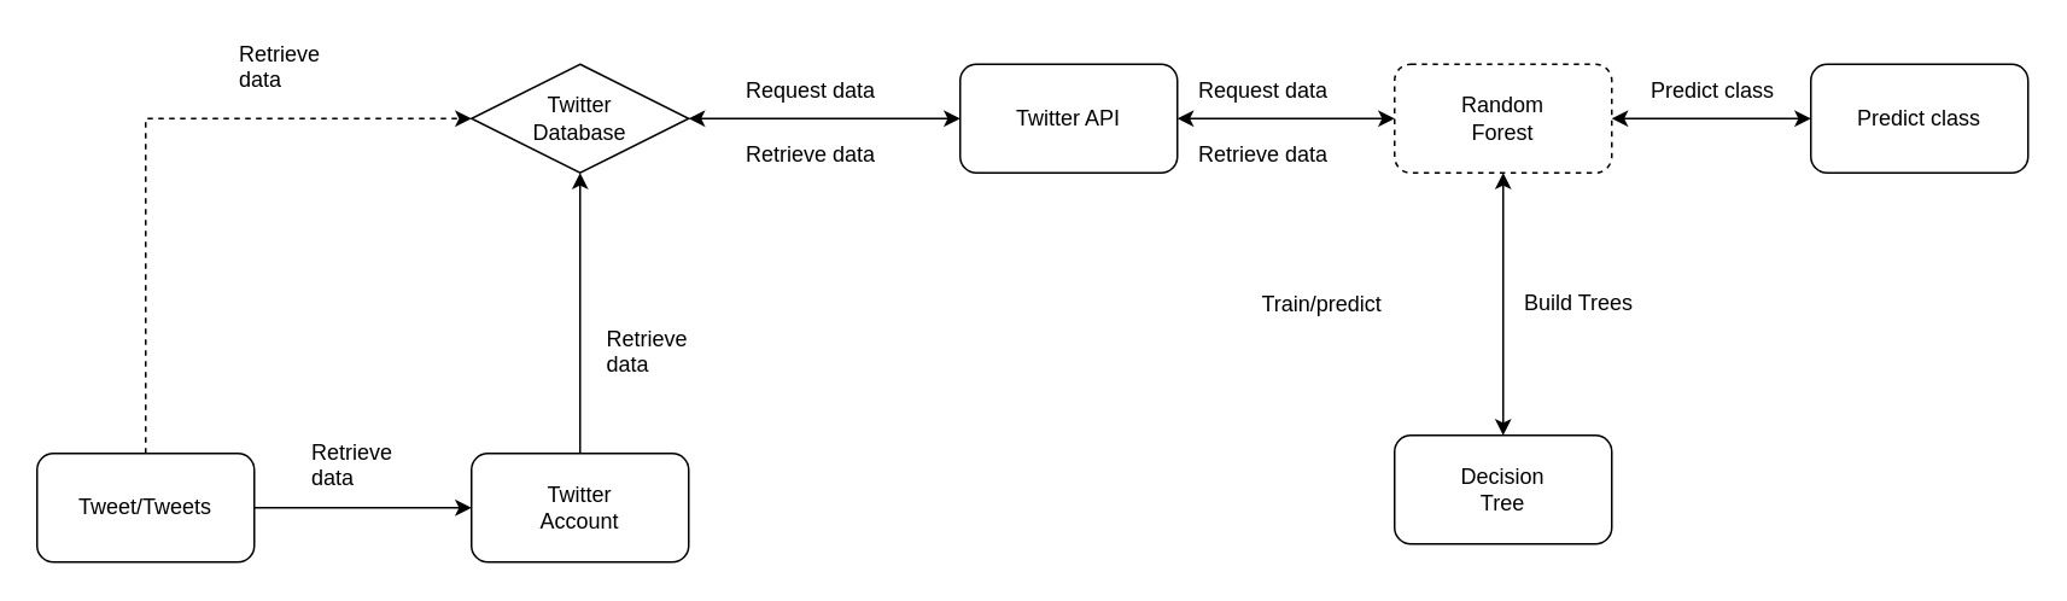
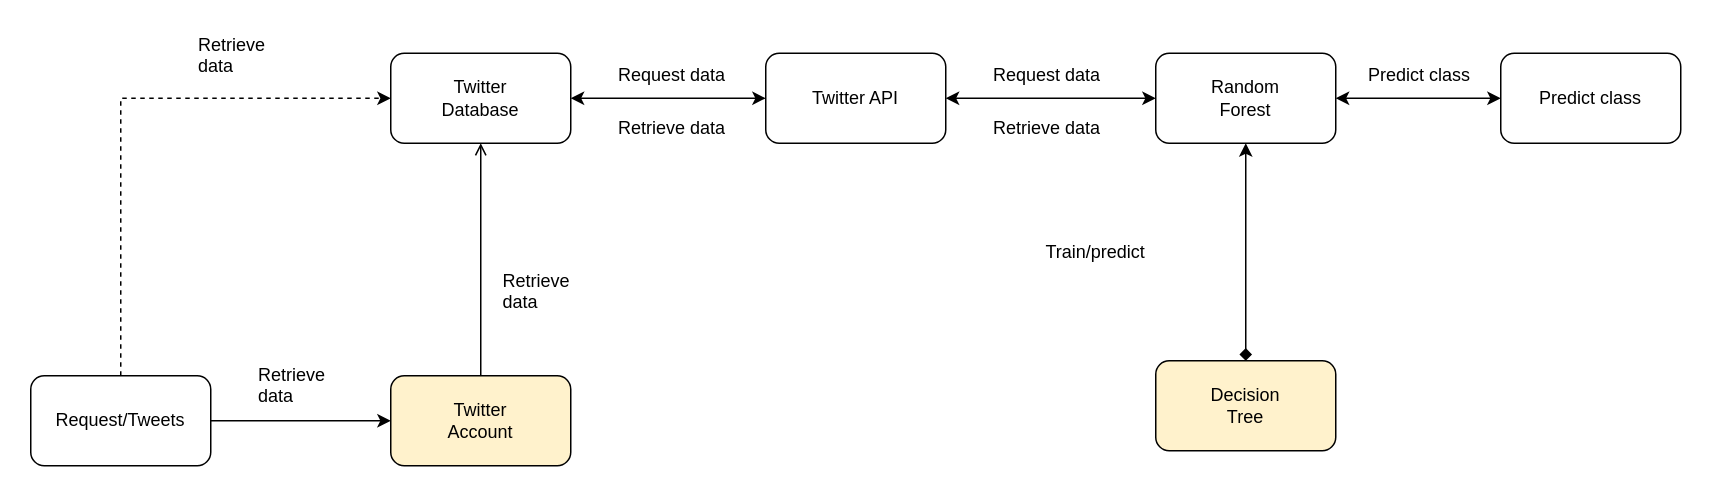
- <mxCell id="10" value="Twitter&lt;br&gt;Database&lt;br&gt;" style="rhombus;whiteSpace=wrap;html=1;" vertex="1" parent="1"><mxGeometry x="260" y="35" width="120" height="60" as="geometry" /></mxCell>
+ <mxCell id="10" value="Twitter&lt;br&gt;Database&lt;br&gt;" style="rounded=1;whiteSpace=wrap;html=1;" vertex="1" parent="1"><mxGeometry x="260" y="35" width="120" height="60" as="geometry" /></mxCell>
- <mxCell id="2" value="Twitter API" style="rounded=1;whiteSpace=wrap;html=1;" vertex="1" parent="1"><mxGeometry x="530" y="35" width="120" height="60" as="geometry" /></mxCell>
+ <mxCell id="2" value="Twitter API" style="rounded=1;whiteSpace=wrap;html=1;" vertex="1" parent="1"><mxGeometry x="510" y="35" width="120" height="60" as="geometry" /></mxCell>
- <mxCell id="8" value="Random&lt;br&gt;Forest&lt;br&gt;" style="rounded=1;whiteSpace=wrap;html=1;dashed=1;" vertex="1" parent="1"><mxGeometry x="770" y="35" width="120" height="60" as="geometry" /></mxCell>
+ <mxCell id="8" value="Random&lt;br&gt;Forest&lt;br&gt;" style="rounded=1;whiteSpace=wrap;html=1;" vertex="1" parent="1"><mxGeometry x="770" y="35" width="120" height="60" as="geometry" /></mxCell>
- <mxCell id="3" style="edgeStyle=orthogonalEdgeStyle;rounded=0;orthogonalLoop=1;jettySize=auto;html=1;exitX=0.5;exitY=0;exitDx=0;exitDy=0;entryX=0.5;entryY=1;entryDx=0;entryDy=0;" edge="1" parent="1" source="4" target="10"><mxGeometry relative="1" as="geometry" /></mxCell>
+ <mxCell id="3" style="edgeStyle=orthogonalEdgeStyle;rounded=0;orthogonalLoop=1;jettySize=auto;html=1;exitX=0.5;exitY=0;exitDx=0;exitDy=0;entryX=0.5;entryY=1;entryDx=0;entryDy=0;endArrow=open;" edge="1" parent="1" source="4" target="10"><mxGeometry relative="1" as="geometry" /></mxCell>
- <mxCell id="21" value="Build Trees&lt;br&gt;&lt;br&gt;" style="text;html=1;resizable=0;points=[];autosize=1;align=left;verticalAlign=top;spacingTop=-4;" vertex="1" parent="1"><mxGeometry x="840" y="157" width="80" height="30" as="geometry" /></mxCell>
- <mxCell id="13" value="" style="endArrow=classic;startArrow=classic;html=1;exitX=0.5;exitY=1;exitDx=0;exitDy=0;entryX=0.5;entryY=0;entryDx=0;entryDy=0;" edge="1" parent="1" source="8" target="9"><mxGeometry width="50" height="50" relative="1" as="geometry"><mxPoint x="550" y="230" as="sourcePoint" /><mxPoint x="600" y="180" as="targetPoint" /></mxGeometry></mxCell>
+ <mxCell id="13" value="" style="endArrow=diamond;startArrow=classic;html=1;exitX=0.5;exitY=1;exitDx=0;exitDy=0;entryX=0.5;entryY=0;entryDx=0;entryDy=0;" edge="1" parent="1" source="8" target="9"><mxGeometry width="50" height="50" relative="1" as="geometry"><mxPoint x="550" y="230" as="sourcePoint" /><mxPoint x="600" y="180" as="targetPoint" /></mxGeometry></mxCell>
- <mxCell id="9" value="Decision&lt;br&gt;Tree&lt;br&gt;" style="rounded=1;whiteSpace=wrap;html=1;" vertex="1" parent="1"><mxGeometry x="770" y="240" width="120" height="60" as="geometry" /></mxCell>
+ <mxCell id="9" value="Decision&lt;br&gt;Tree&lt;br&gt;" style="rounded=1;whiteSpace=wrap;html=1;fillColor=#fff2cc;" vertex="1" parent="1"><mxGeometry x="770" y="240" width="120" height="60" as="geometry" /></mxCell>
- <mxCell id="7" value="Tweet/Tweets" style="rounded=1;whiteSpace=wrap;html=1;" vertex="1" parent="1"><mxGeometry x="20" y="250" width="120" height="60" as="geometry" /></mxCell>
+ <mxCell id="7" value="Request/Tweets" style="rounded=1;whiteSpace=wrap;html=1;" vertex="1" parent="1"><mxGeometry x="20" y="250" width="120" height="60" as="geometry" /></mxCell>
- <mxCell id="4" value="Twitter&lt;br&gt;Account&lt;br&gt;" style="rounded=1;whiteSpace=wrap;html=1;" vertex="1" parent="1"><mxGeometry x="260" y="250" width="120" height="60" as="geometry" /></mxCell>
+ <mxCell id="4" value="Twitter&lt;br&gt;Account&lt;br&gt;" style="rounded=1;whiteSpace=wrap;html=1;fillColor=#fff2cc;" vertex="1" parent="1"><mxGeometry x="260" y="250" width="120" height="60" as="geometry" /></mxCell>
